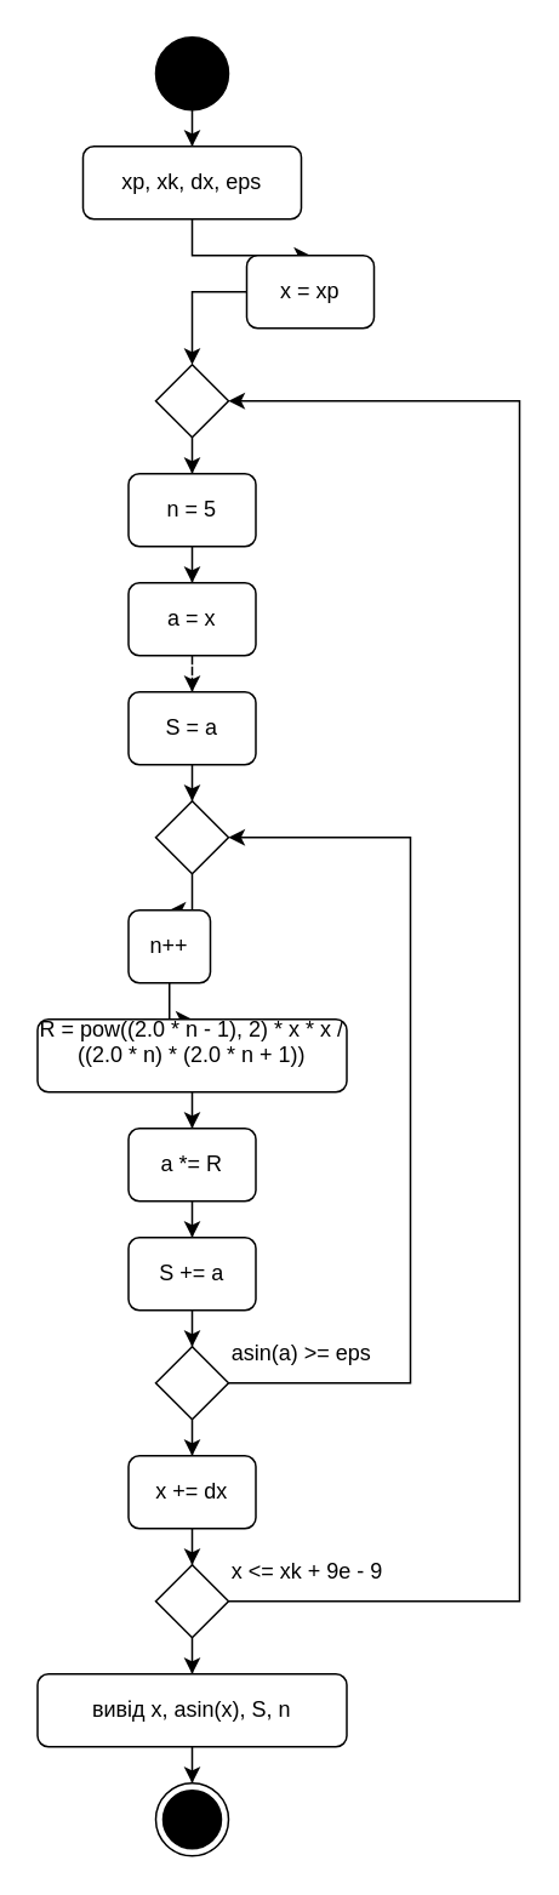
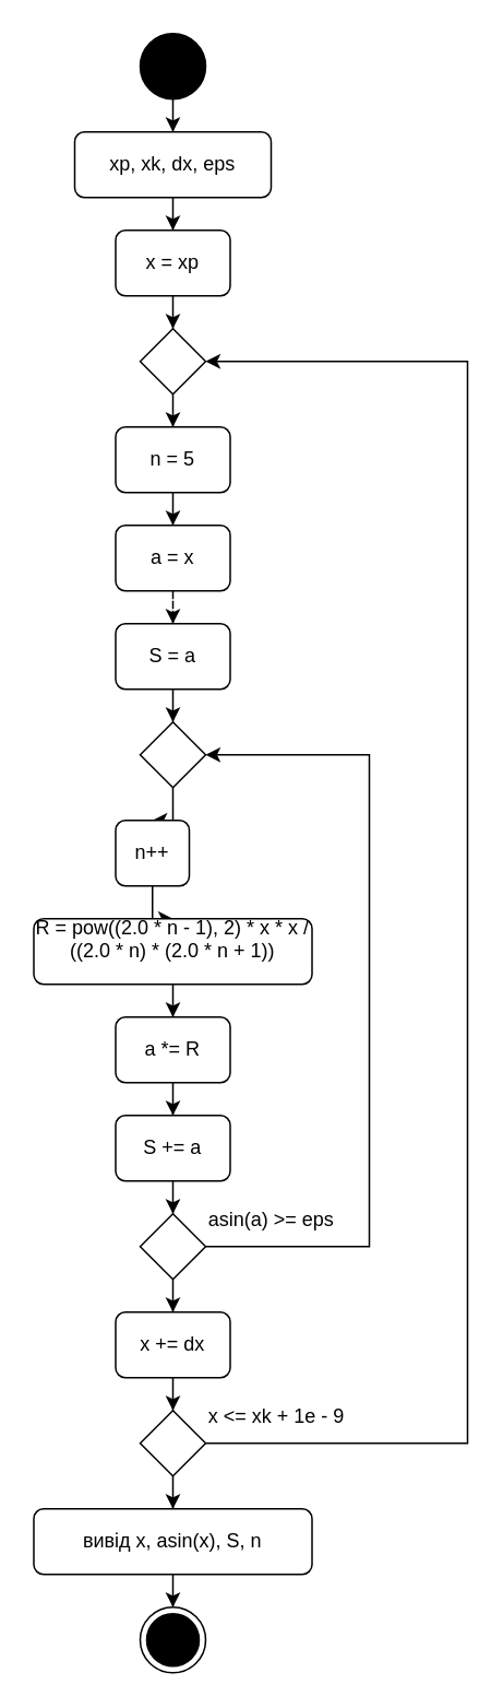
- <mxCell id="7" value="x = xp" style="rounded=1;whiteSpace=wrap;html=1;" vertex="1" parent="1"><mxGeometry x="135" y="140" width="70" height="40" as="geometry" /></mxCell>
+ <mxCell id="7" value="x = xp" style="rounded=1;whiteSpace=wrap;html=1;" vertex="1" parent="1"><mxGeometry x="70" y="140" width="70" height="40" as="geometry" /></mxCell>
- <mxCell id="38" value="x &amp;lt;= xk + 9e - 9" style="text;whiteSpace=wrap;html=1;" vertex="1" parent="1"><mxGeometry x="125" y="850" width="90" height="30" as="geometry" /></mxCell>
+ <mxCell id="38" value="x &amp;lt;= xk + 1e - 9" style="text;whiteSpace=wrap;html=1;" vertex="1" parent="1"><mxGeometry x="125" y="850" width="90" height="30" as="geometry" /></mxCell>
